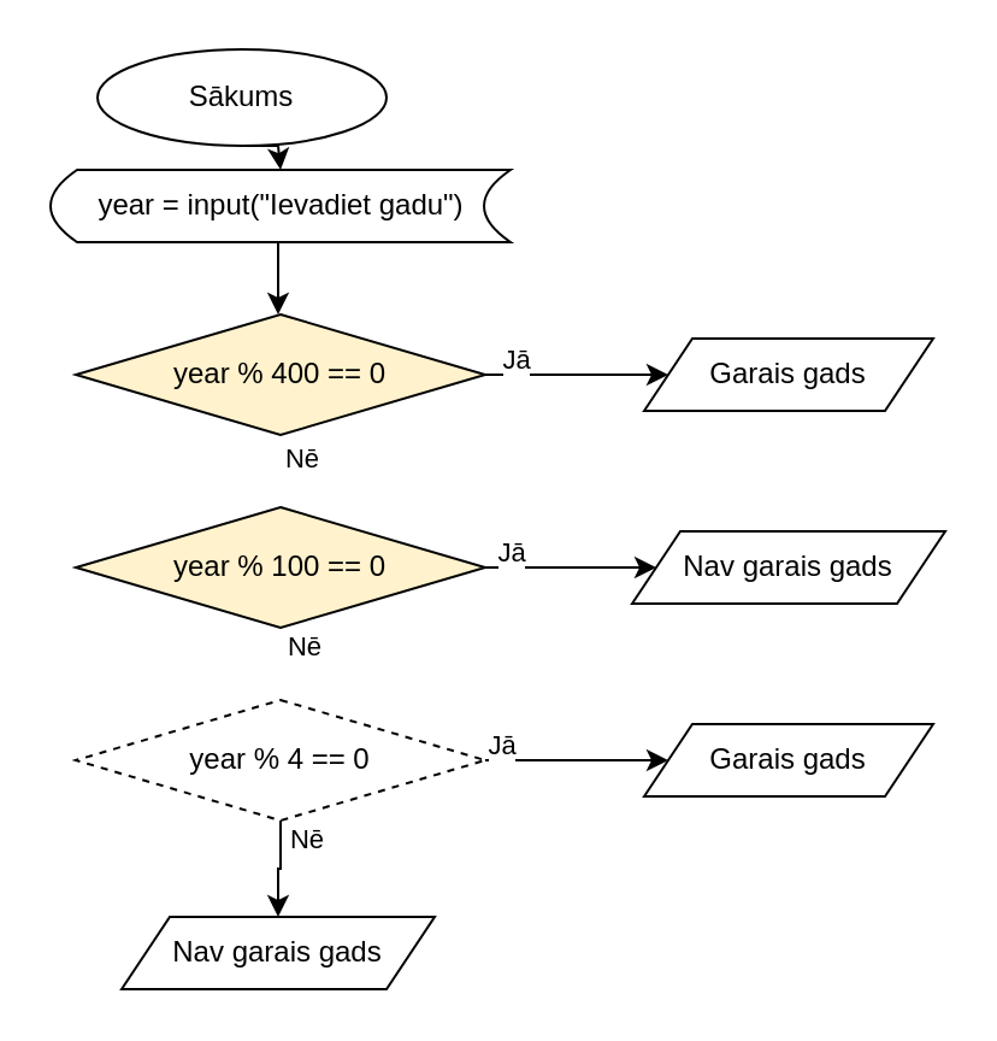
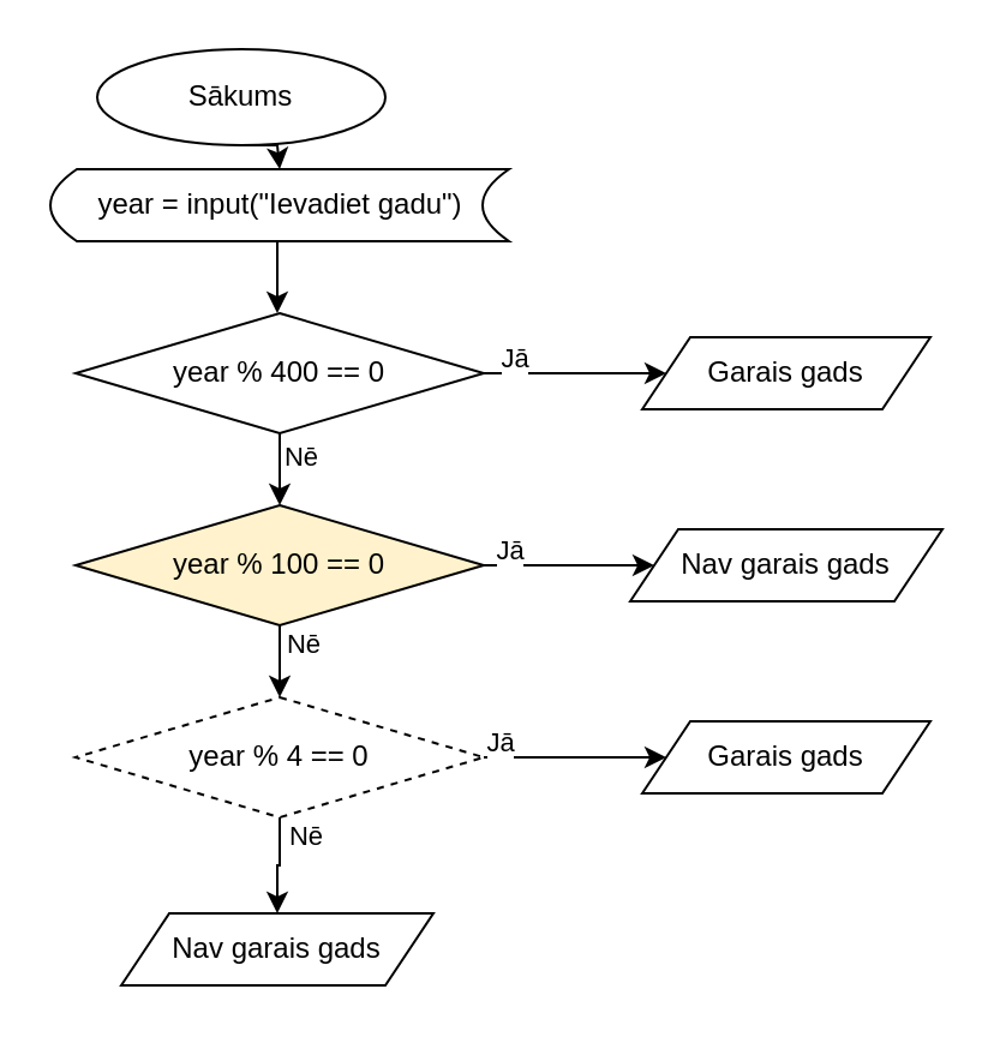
- <mxCell id="6" value="&lt;div&gt;year % 400 == 0&lt;br&gt;&lt;/div&gt;" style="rhombus;whiteSpace=wrap;html=1;fillColor=#fff2cc;" vertex="1" parent="1"><mxGeometry x="31" y="130" width="170" height="50" as="geometry" /></mxCell>
+ <mxCell id="6" value="&lt;div&gt;year % 400 == 0&lt;br&gt;&lt;/div&gt;" style="rhombus;whiteSpace=wrap;html=1;" vertex="1" parent="1"><mxGeometry x="31" y="130" width="170" height="50" as="geometry" /></mxCell>
+ <mxCell id="5" style="edgeStyle=orthogonalEdgeStyle;rounded=0;orthogonalLoop=1;jettySize=auto;html=1;exitX=0.5;exitY=1;exitDx=0;exitDy=0;entryX=0.5;entryY=0;entryDx=0;entryDy=0;" edge="1" parent="1" source="6" target="12"><mxGeometry relative="1" as="geometry" /></mxCell>
+ <mxCell id="11" style="edgeStyle=orthogonalEdgeStyle;rounded=0;orthogonalLoop=1;jettySize=auto;html=1;exitX=0.5;exitY=1;exitDx=0;exitDy=0;entryX=0.5;entryY=0;entryDx=0;entryDy=0;" edge="1" parent="1" source="12" target="21"><mxGeometry relative="1" as="geometry" /></mxCell>
